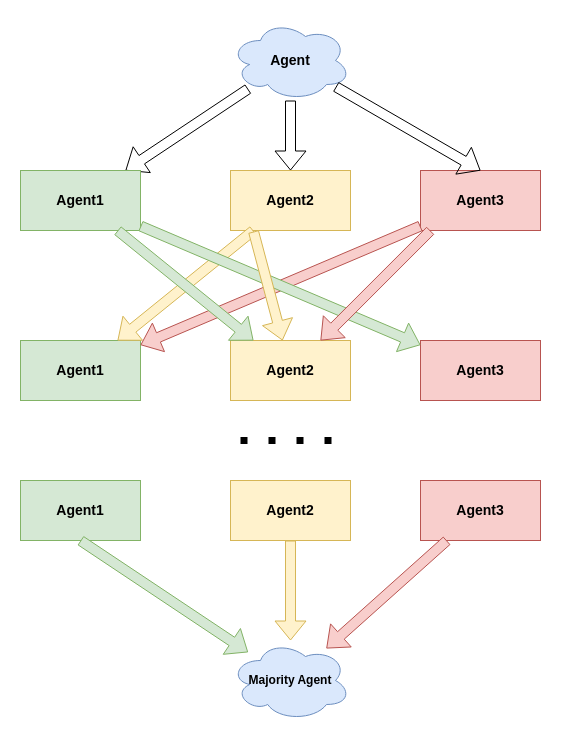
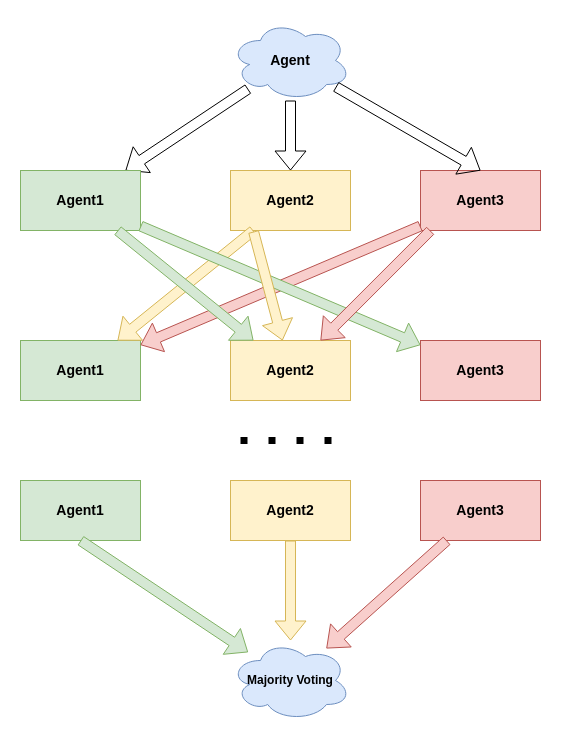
- <mxCell id="23" value="&lt;b&gt;Majority Agent&lt;/b&gt;" style="ellipse;shape=cloud;whiteSpace=wrap;html=1;fillColor=#dae8fc;strokeColor=#6c8ebf;" vertex="1" parent="1"><mxGeometry x="230" y="640" width="120" height="80" as="geometry" /></mxCell>
+ <mxCell id="23" value="&lt;b&gt;Majority Voting&lt;/b&gt;" style="ellipse;shape=cloud;whiteSpace=wrap;html=1;fillColor=#dae8fc;strokeColor=#6c8ebf;" vertex="1" parent="1"><mxGeometry x="230" y="640" width="120" height="80" as="geometry" /></mxCell>
